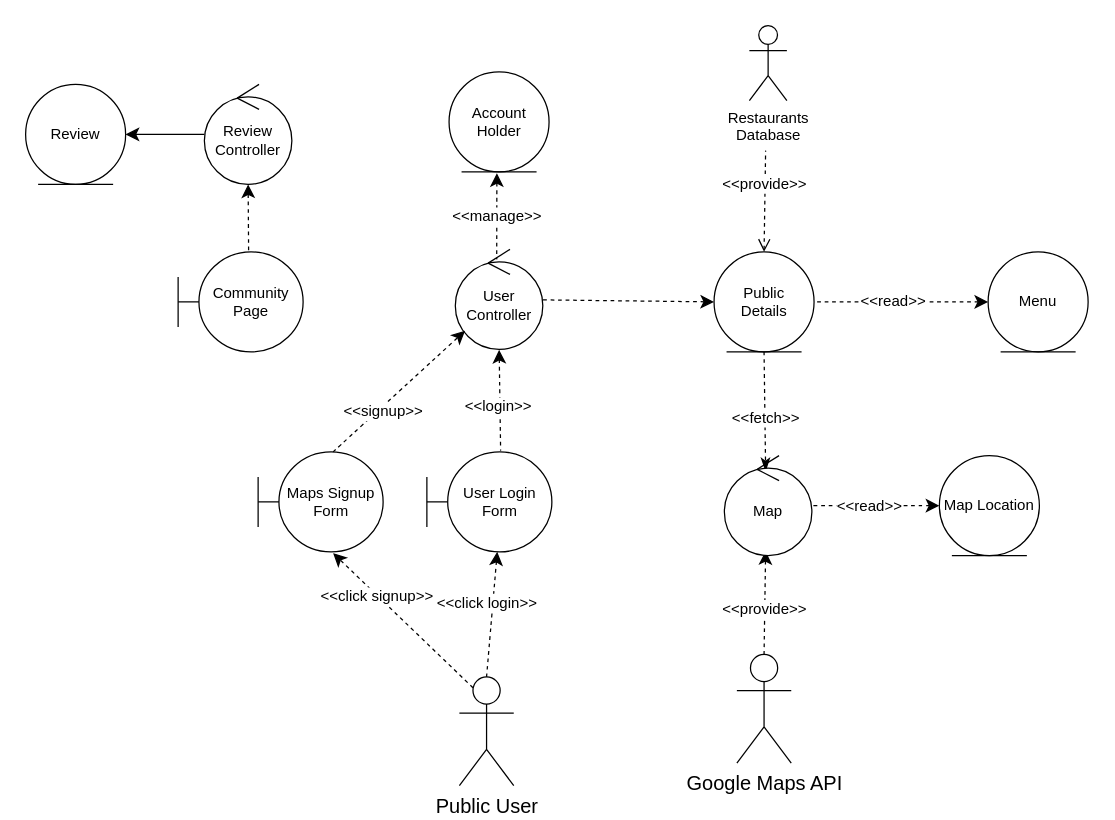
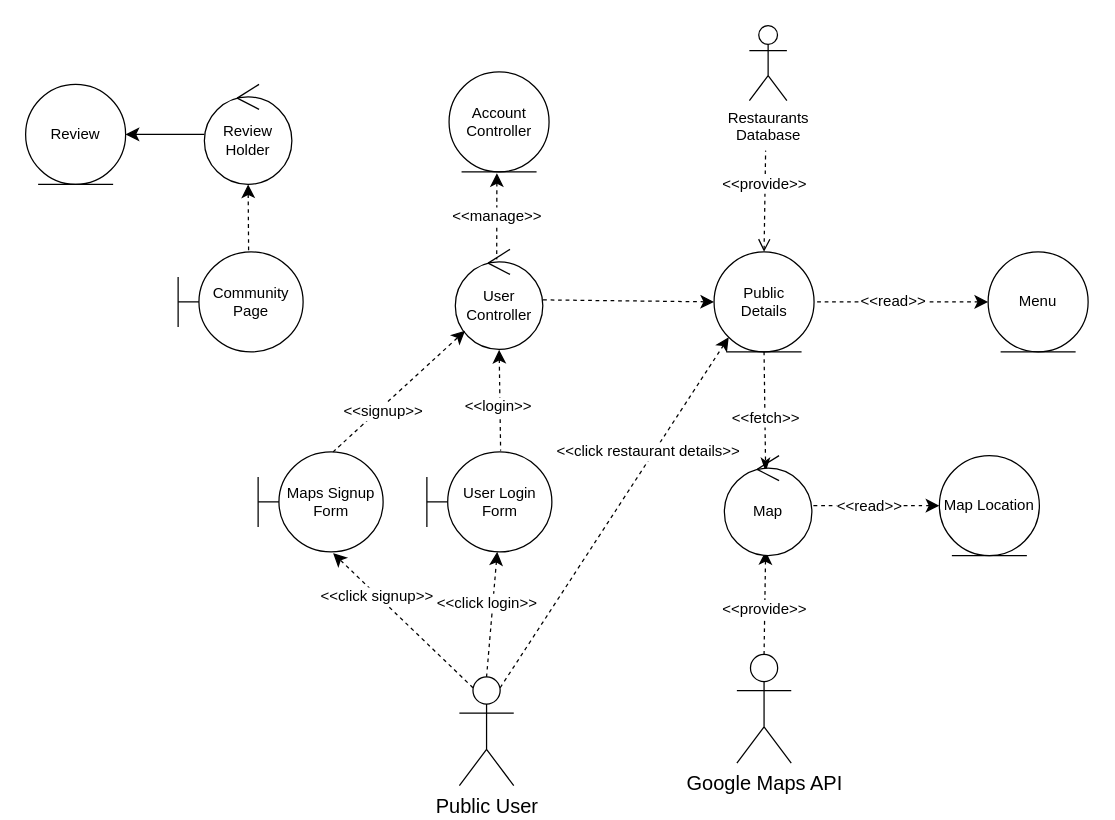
- <mxCell id="21" value="Account Holder" style="ellipse;shape=umlEntity;whiteSpace=wrap;html=1;fontSize=12;" parent="1" vertex="1"><mxGeometry x="358.75" y="57" width="80" height="80" as="geometry" /></mxCell>
+ <mxCell id="21" value="Account Controller" style="ellipse;shape=umlEntity;whiteSpace=wrap;html=1;fontSize=12;" parent="1" vertex="1"><mxGeometry x="358.75" y="57" width="80" height="80" as="geometry" /></mxCell>
- <mxCell id="38" value="Review Controller" style="ellipse;shape=umlControl;whiteSpace=wrap;html=1;fontSize=12;" vertex="1" parent="1"><mxGeometry x="163" y="67" width="70" height="80" as="geometry" /></mxCell>
+ <mxCell id="38" value="Review Holder" style="ellipse;shape=umlControl;whiteSpace=wrap;html=1;fontSize=12;" vertex="1" parent="1"><mxGeometry x="163" y="67" width="70" height="80" as="geometry" /></mxCell>
+ <mxCell id="11" style="edgeStyle=none;curved=1;rounded=0;orthogonalLoop=1;jettySize=auto;html=1;exitX=0;exitY=1;exitDx=0;exitDy=0;fontSize=12;startSize=8;endSize=8;endArrow=none;endFill=0;startArrow=classic;startFill=1;dashed=1;entryX=0.75;entryY=0.1;entryDx=0;entryDy=0;entryPerimeter=0;" edge="1" parent="1" source="13" target="2"><mxGeometry relative="1" as="geometry"><mxPoint x="441" y="398" as="targetPoint" /></mxGeometry></mxCell>
+ <mxCell id="12" value="&amp;lt;&amp;lt;click restaurant details&amp;gt;&amp;gt;" style="edgeLabel;html=1;align=center;verticalAlign=middle;resizable=0;points=[];fontSize=12;" vertex="1" connectable="0" parent="11"><mxGeometry x="-0.332" y="-4" relative="1" as="geometry"><mxPoint as="offset" /></mxGeometry></mxCell>
